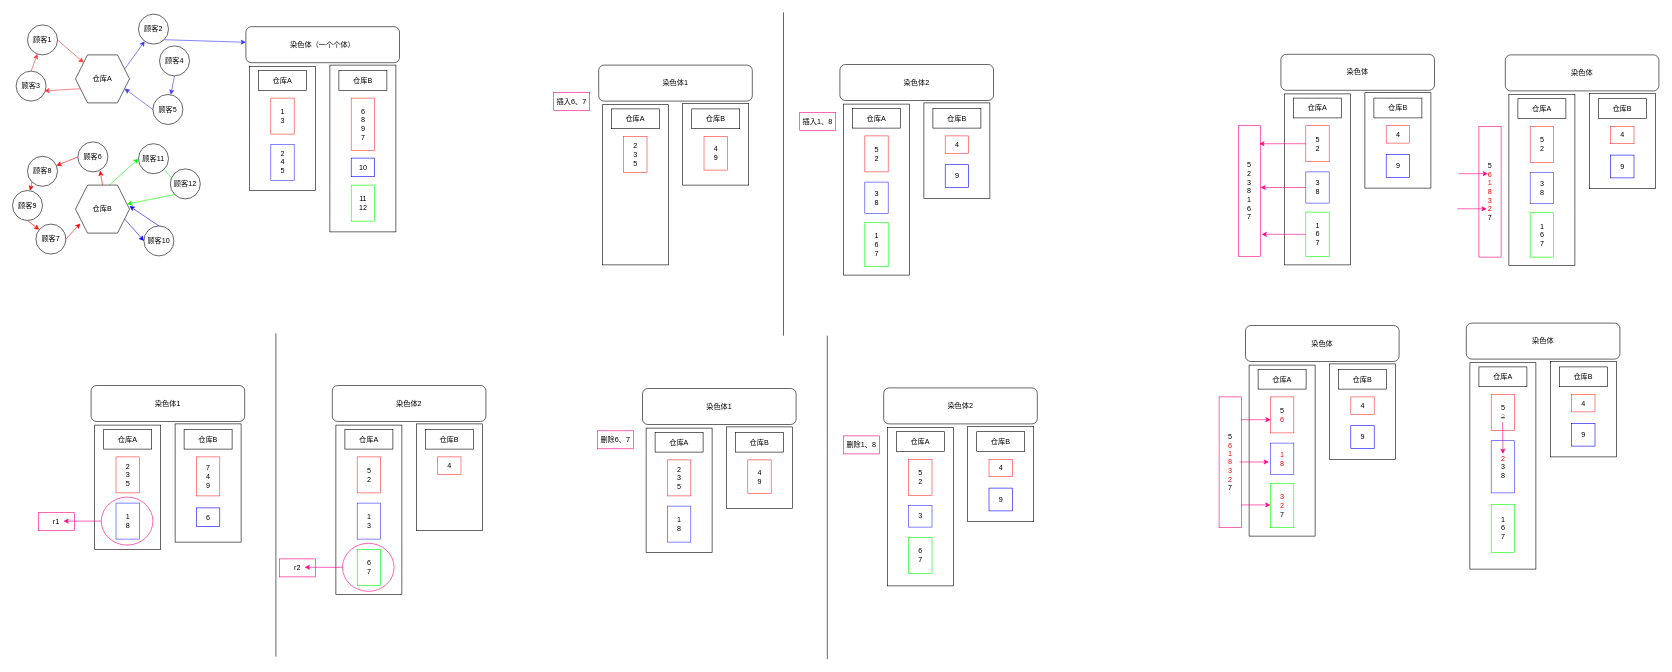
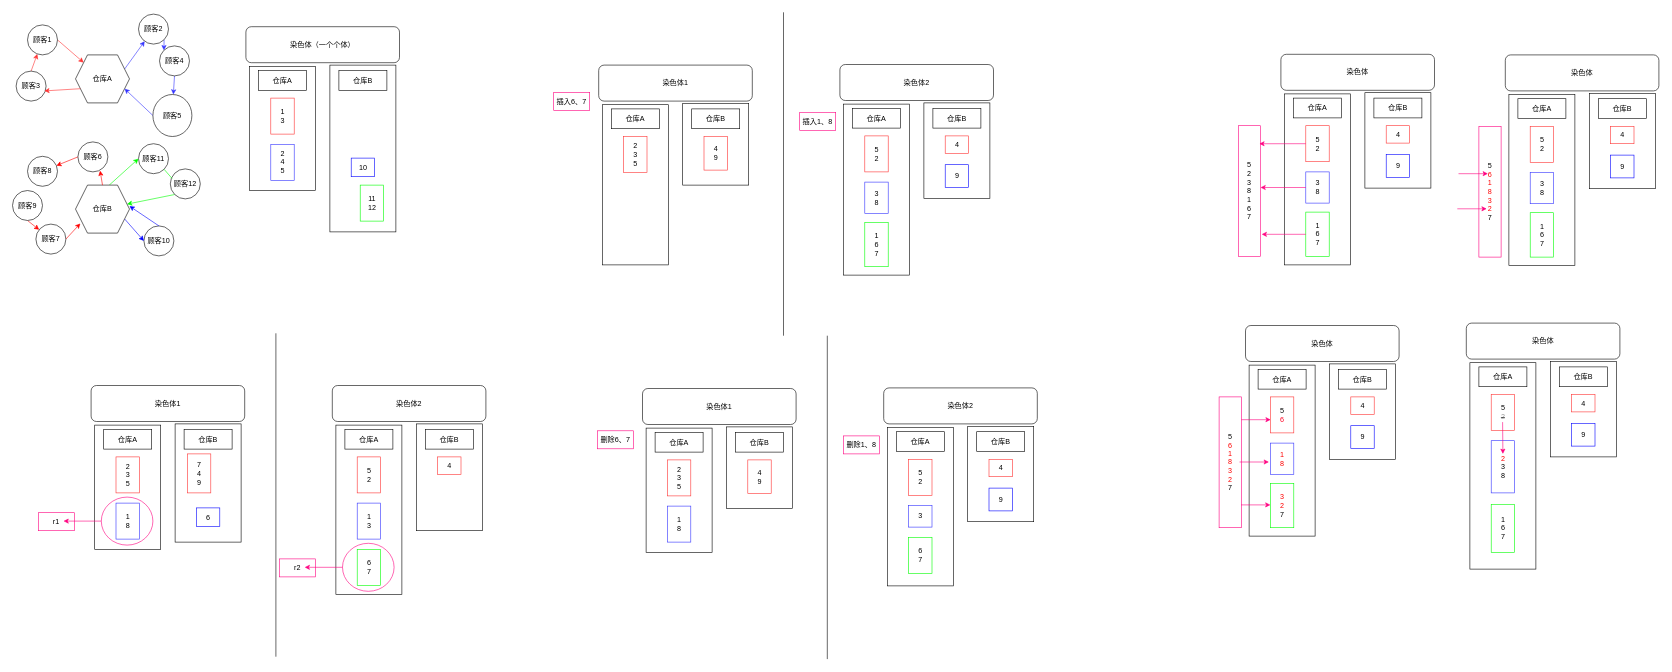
- <mxCell id="10" style="edgeStyle=none;rounded=0;orthogonalLoop=1;jettySize=auto;html=1;exitX=1;exitY=1;exitDx=0;exitDy=0;strokeColor=#3333FF;" edge="1" parent="1" source="11" target="37"><mxGeometry relative="1" as="geometry" /></mxCell>
+ <mxCell id="10" style="edgeStyle=none;rounded=0;orthogonalLoop=1;jettySize=auto;html=1;exitX=1;exitY=1;exitDx=0;exitDy=0;entryX=0;entryY=0;entryDx=0;entryDy=0;strokeColor=#3333FF;" edge="1" parent="1" source="11" target="13"><mxGeometry relative="1" as="geometry" /></mxCell>
- <mxCell id="25" value="顾客5" style="ellipse;whiteSpace=wrap;html=1;aspect=fixed;" vertex="1" parent="1"><mxGeometry x="254" y="157" width="50" height="50" as="geometry" /></mxCell>
+ <mxCell id="25" value="顾客5" style="ellipse;whiteSpace=wrap;html=1;aspect=fixed;" vertex="1" parent="1"><mxGeometry x="254" y="157" width="65" height="70" as="geometry" /></mxCell>
- <mxCell id="42" value="6&lt;div&gt;8&lt;/div&gt;&lt;div&gt;9&lt;/div&gt;&lt;div&gt;7&lt;/div&gt;" style="rounded=0;whiteSpace=wrap;html=1;strokeColor=#FF3333;" vertex="1" parent="1"><mxGeometry x="584.5" y="163" width="39" height="87" as="geometry" /></mxCell>
- <mxCell id="19" style="edgeStyle=none;rounded=0;orthogonalLoop=1;jettySize=auto;html=1;exitX=0;exitY=1;exitDx=0;exitDy=0;strokeColor=#FF0000;" edge="1" parent="1" source="20" target="22"><mxGeometry relative="1" as="geometry" /></mxCell>
- <mxCell id="44" value="11&lt;div&gt;12&lt;/div&gt;" style="rounded=0;whiteSpace=wrap;html=1;strokeColor=#00FF00;" vertex="1" parent="1"><mxGeometry x="584.5" y="308" width="39" height="60" as="geometry" /></mxCell>
+ <mxCell id="44" value="11&lt;div&gt;12&lt;/div&gt;" style="rounded=0;whiteSpace=wrap;html=1;strokeColor=#00FF00;" vertex="1" parent="1"><mxGeometry x="599.5" y="308" width="39" height="60" as="geometry" /></mxCell>
- <mxCell id="55" value="7&lt;div&gt;4&lt;/div&gt;&lt;div&gt;9&lt;/div&gt;" style="rounded=0;whiteSpace=wrap;html=1;strokeColor=#FF3333;" vertex="1" parent="1"><mxGeometry x="326.5" y="761" width="39" height="65" as="geometry" /></mxCell>
+ <mxCell id="55" value="7&lt;div&gt;4&lt;/div&gt;&lt;div&gt;9&lt;/div&gt;" style="rounded=0;whiteSpace=wrap;html=1;strokeColor=#FF3333;" vertex="1" parent="1"><mxGeometry x="311.5" y="756" width="39" height="65" as="geometry" /></mxCell>
